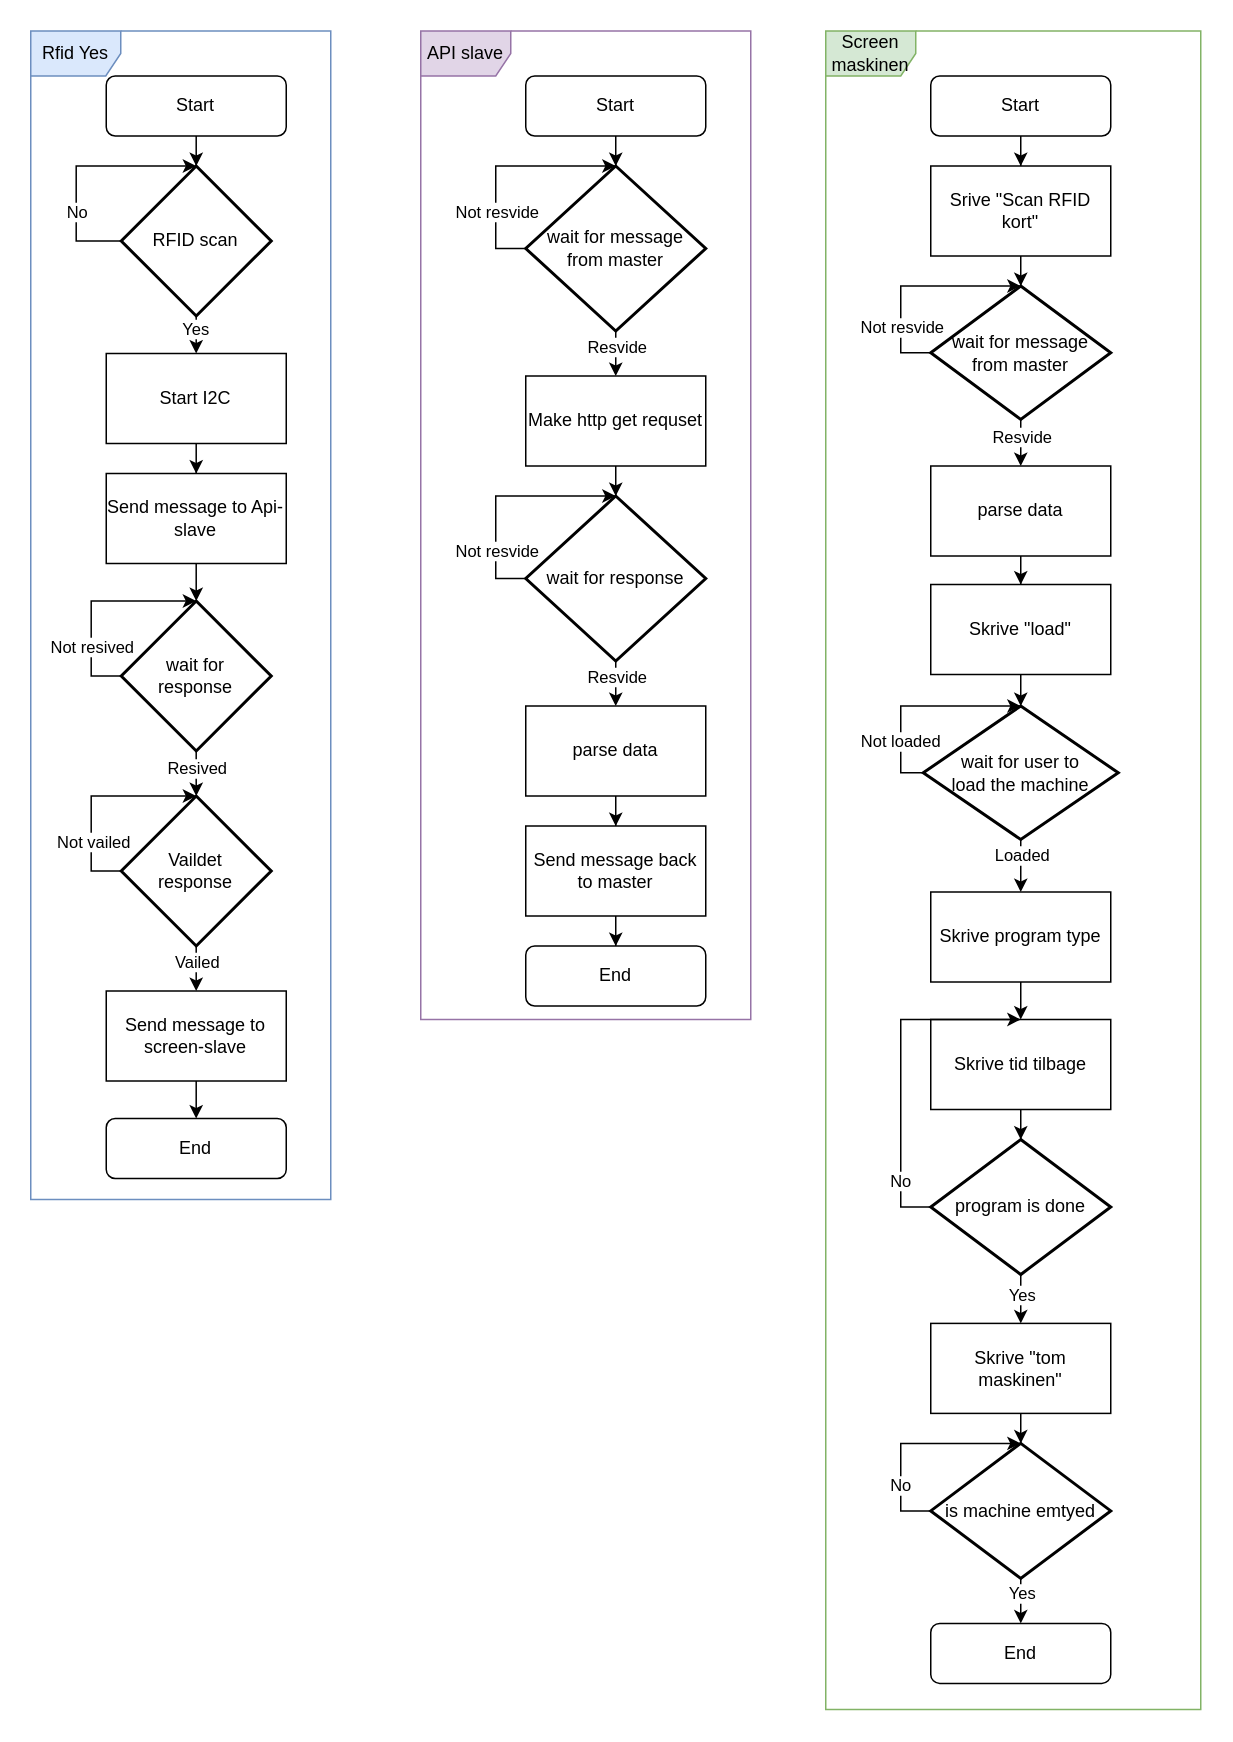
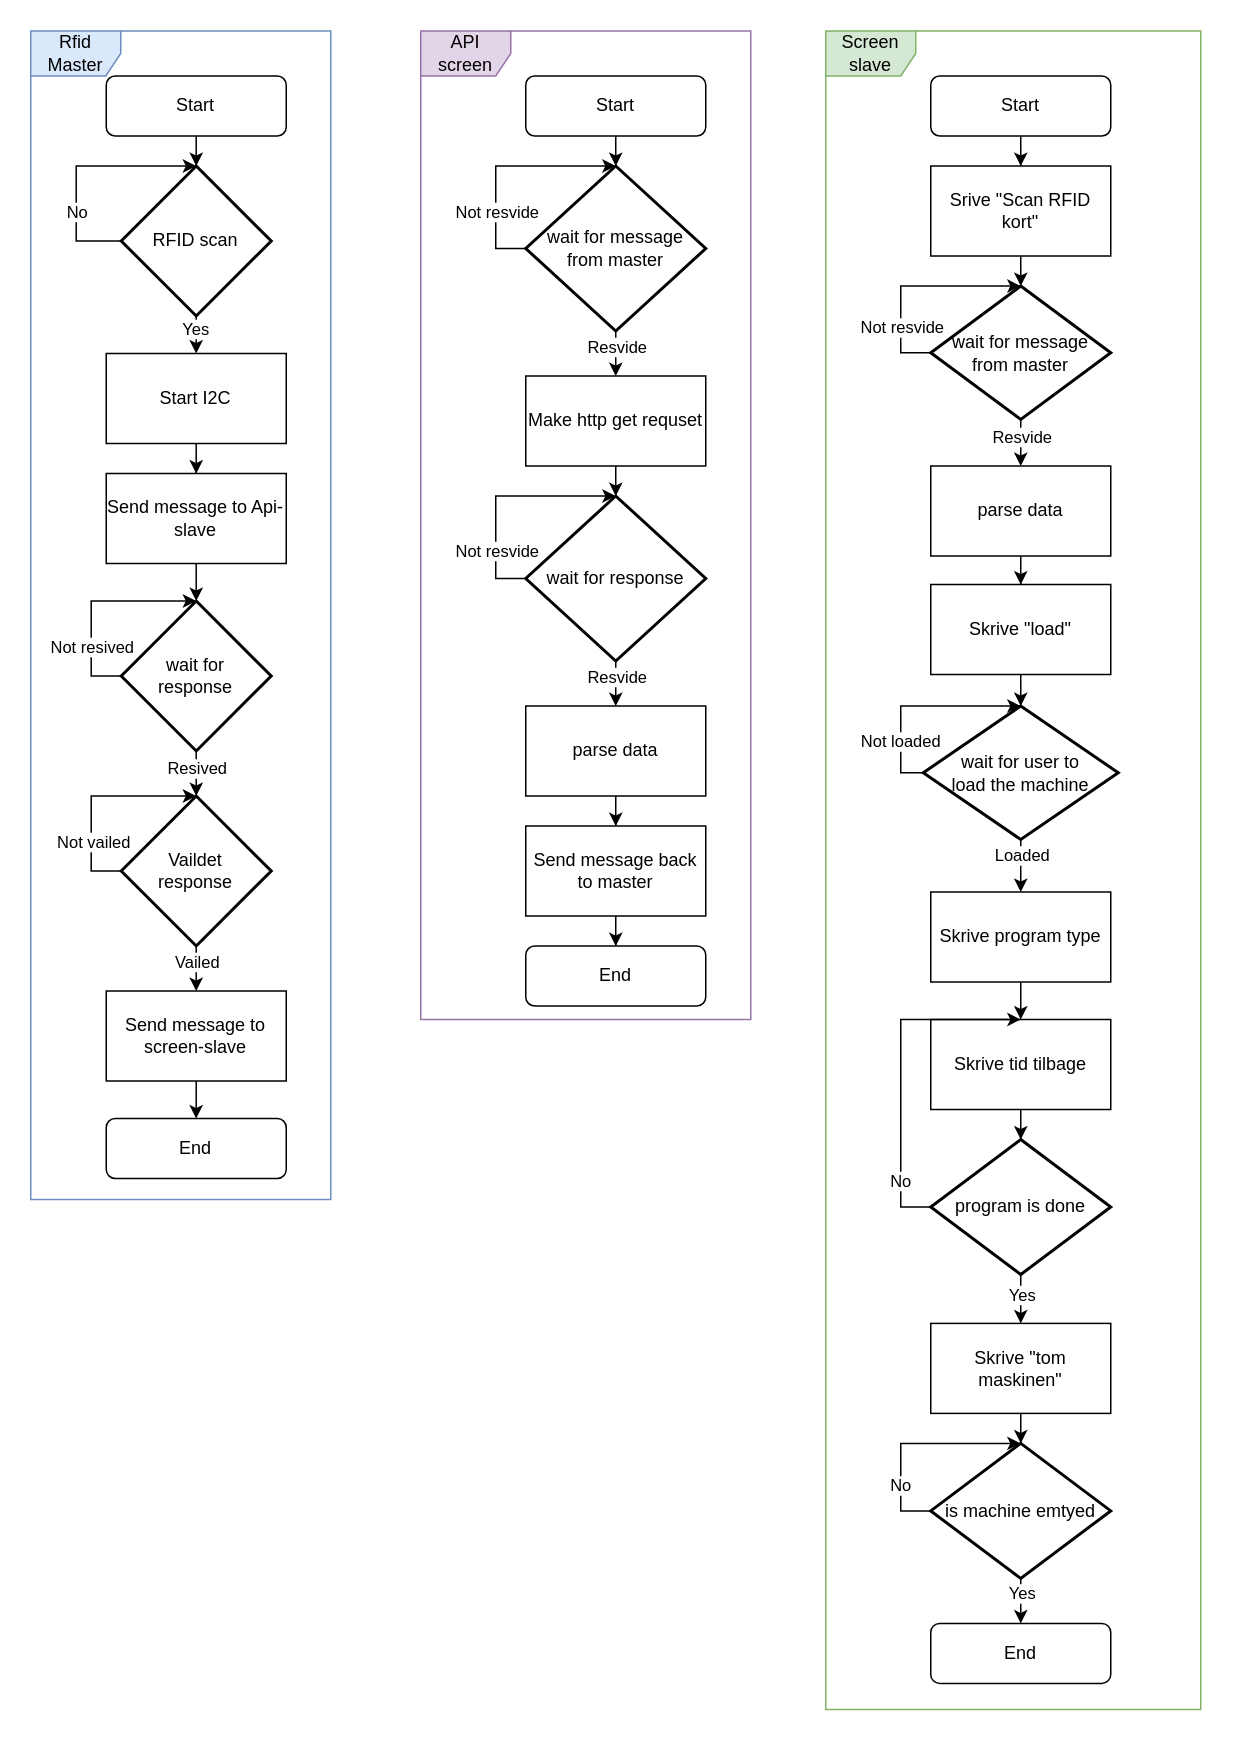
- <mxCell id="81" value="Rfid Yes" style="shape=umlFrame;whiteSpace=wrap;html=1;fillColor=#dae8fc;strokeColor=#6c8ebf;" vertex="1" parent="1"><mxGeometry x="20" y="20" width="200" height="779" as="geometry" /></mxCell>
+ <mxCell id="81" value="Rfid Master" style="shape=umlFrame;whiteSpace=wrap;html=1;fillColor=#dae8fc;strokeColor=#6c8ebf;" vertex="1" parent="1"><mxGeometry x="20" y="20" width="200" height="779" as="geometry" /></mxCell>
- <mxCell id="80" value="API slave" style="shape=umlFrame;whiteSpace=wrap;html=1;fillColor=#e1d5e7;strokeColor=#9673a6;" vertex="1" parent="1"><mxGeometry x="280" y="20" width="220" height="659" as="geometry" /></mxCell>
+ <mxCell id="80" value="API screen" style="shape=umlFrame;whiteSpace=wrap;html=1;fillColor=#e1d5e7;strokeColor=#9673a6;" vertex="1" parent="1"><mxGeometry x="280" y="20" width="220" height="659" as="geometry" /></mxCell>
- <mxCell id="82" value="Screen maskinen" style="shape=umlFrame;whiteSpace=wrap;html=1;fillColor=#d5e8d4;strokeColor=#82b366;" vertex="1" parent="1"><mxGeometry x="550" y="20" width="250" height="1119" as="geometry" /></mxCell>
+ <mxCell id="82" value="Screen slave" style="shape=umlFrame;whiteSpace=wrap;html=1;fillColor=#d5e8d4;strokeColor=#82b366;" vertex="1" parent="1"><mxGeometry x="550" y="20" width="250" height="1119" as="geometry" /></mxCell>
